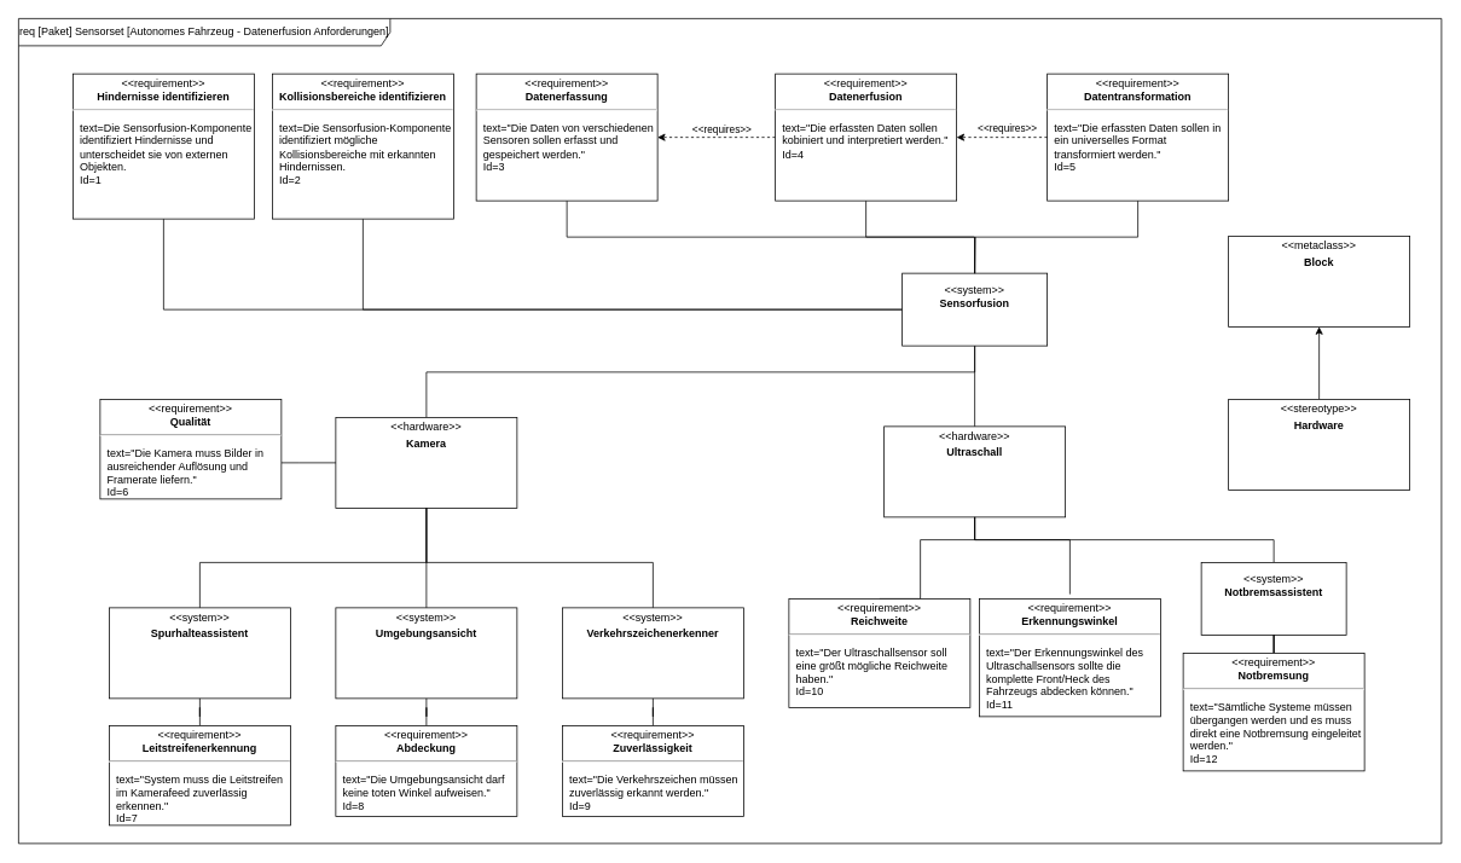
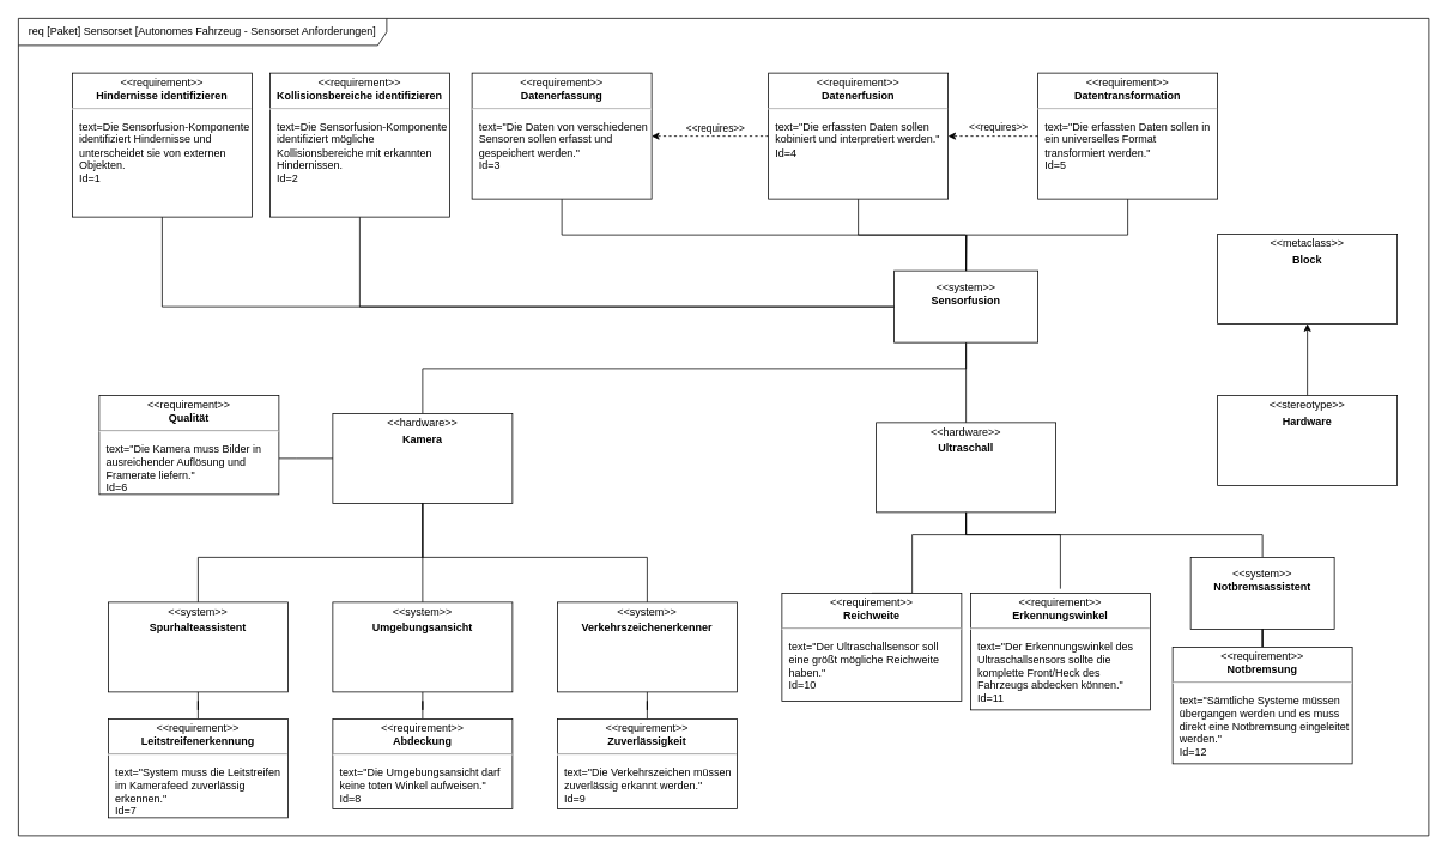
- <mxCell id="46" value="req [Paket]&amp;nbsp;Sensorset [Autonomes Fahrzeug - Datenerfusion Anforderungen]" style="shape=umlFrame;whiteSpace=wrap;html=1;pointerEvents=0;width=410;height=30;" parent="1" vertex="1"><mxGeometry x="20" y="20" width="1570" height="910" as="geometry" /></mxCell>
+ <mxCell id="46" value="req [Paket]&amp;nbsp;Sensorset [Autonomes Fahrzeug - Sensorset Anforderungen]" style="shape=umlFrame;whiteSpace=wrap;html=1;pointerEvents=0;width=410;height=30;" parent="1" vertex="1"><mxGeometry x="20" y="20" width="1570" height="910" as="geometry" /></mxCell>
